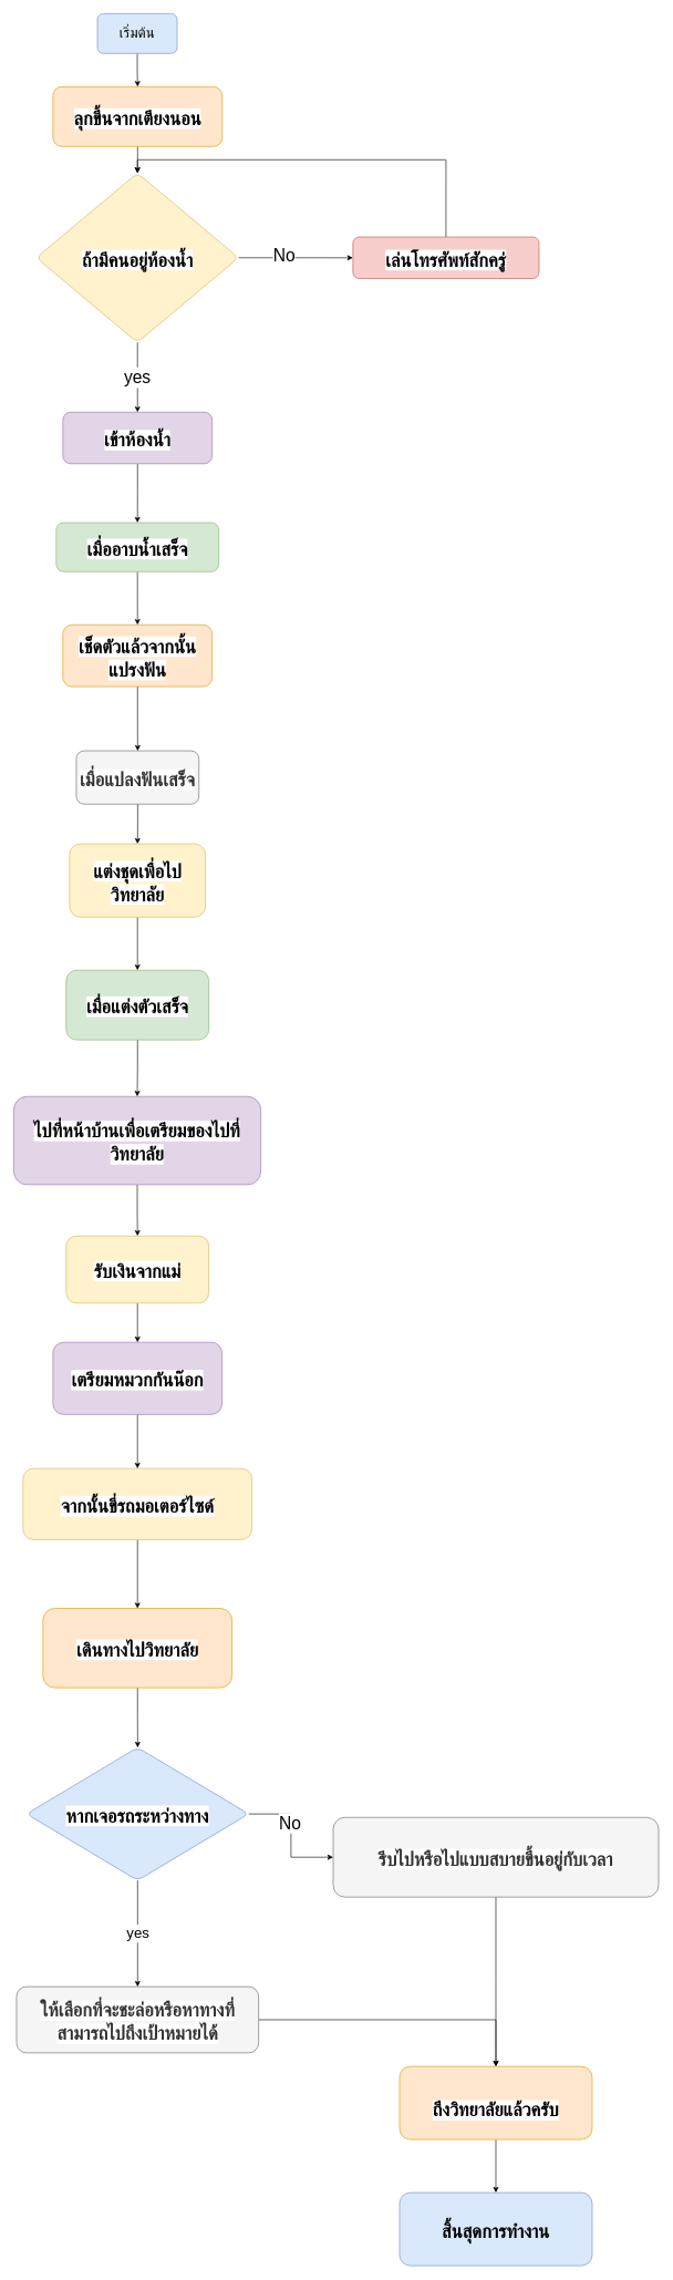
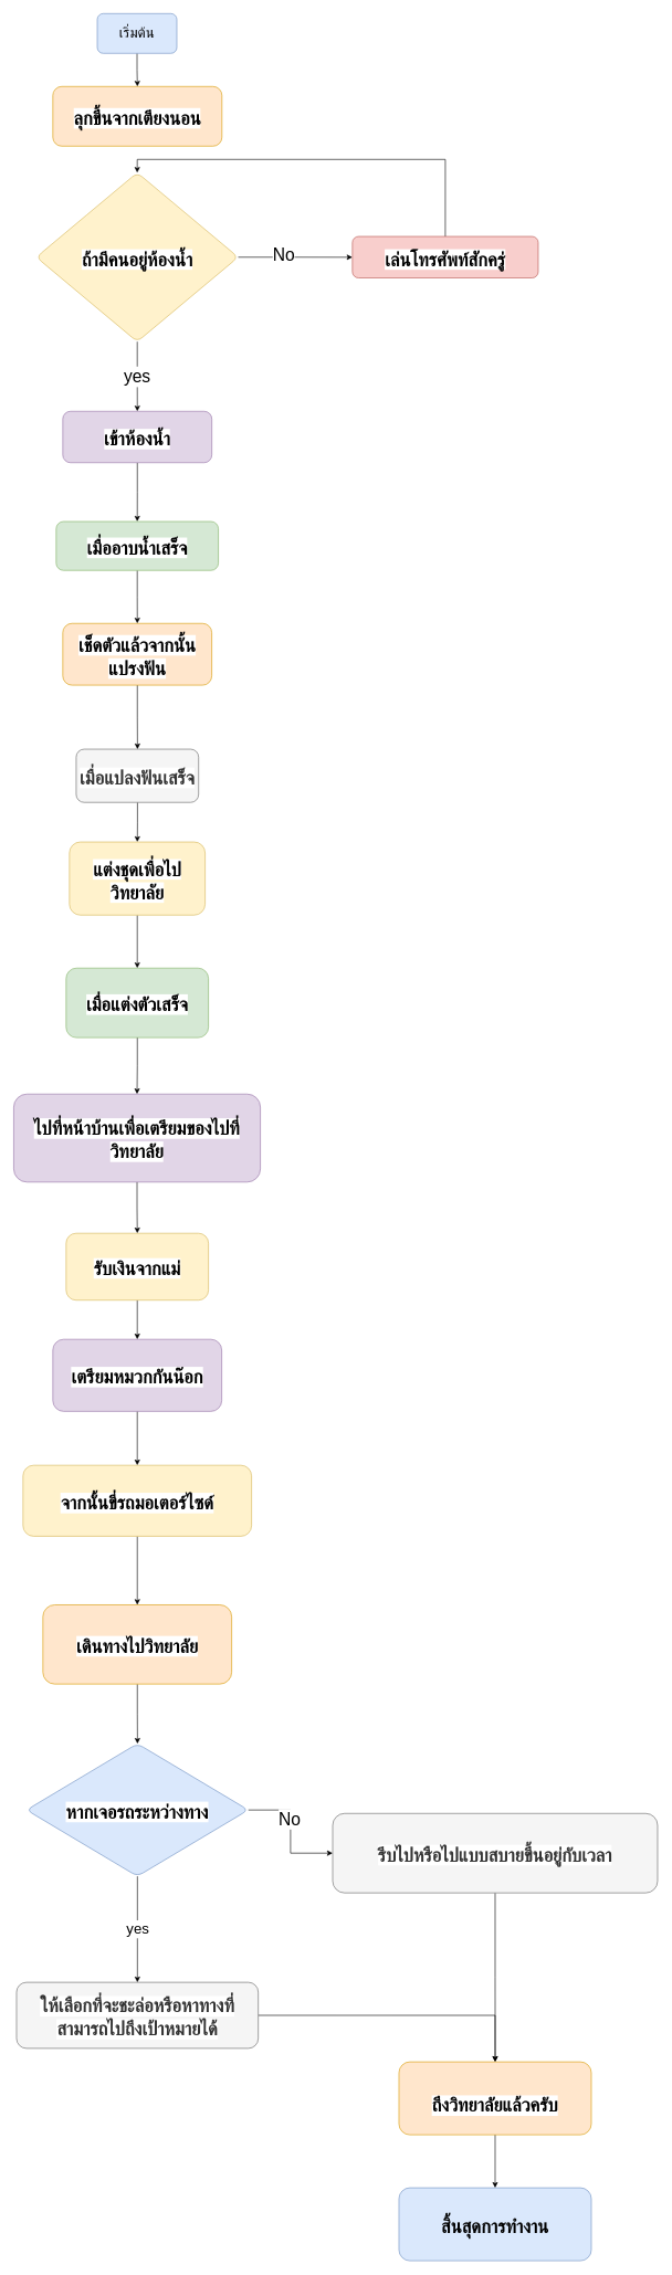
- <mxCell id="4" value="" style="edgeStyle=orthogonalEdgeStyle;rounded=0;orthogonalLoop=1;jettySize=auto;html=1;fontFamily=Helvetica;fontSize=22;fontColor=#000000;" edge="1" parent="1" source="5" target="9"><mxGeometry relative="1" as="geometry" /></mxCell>
